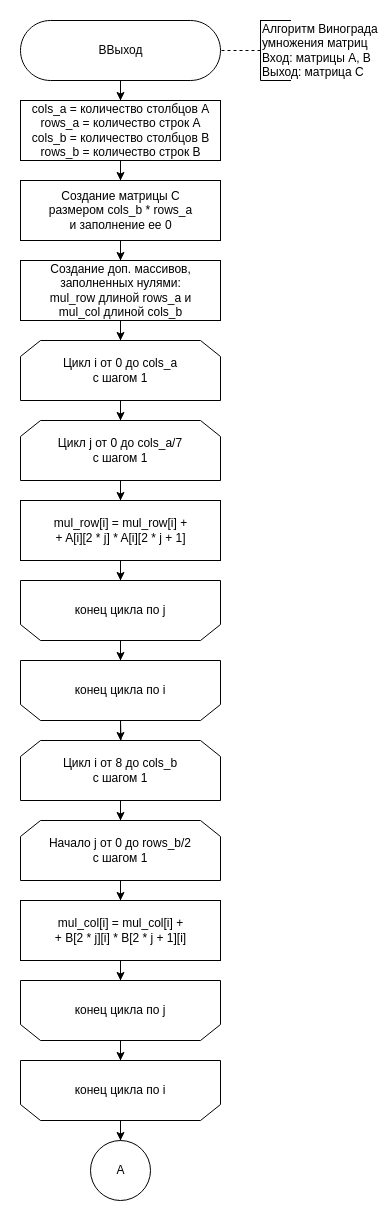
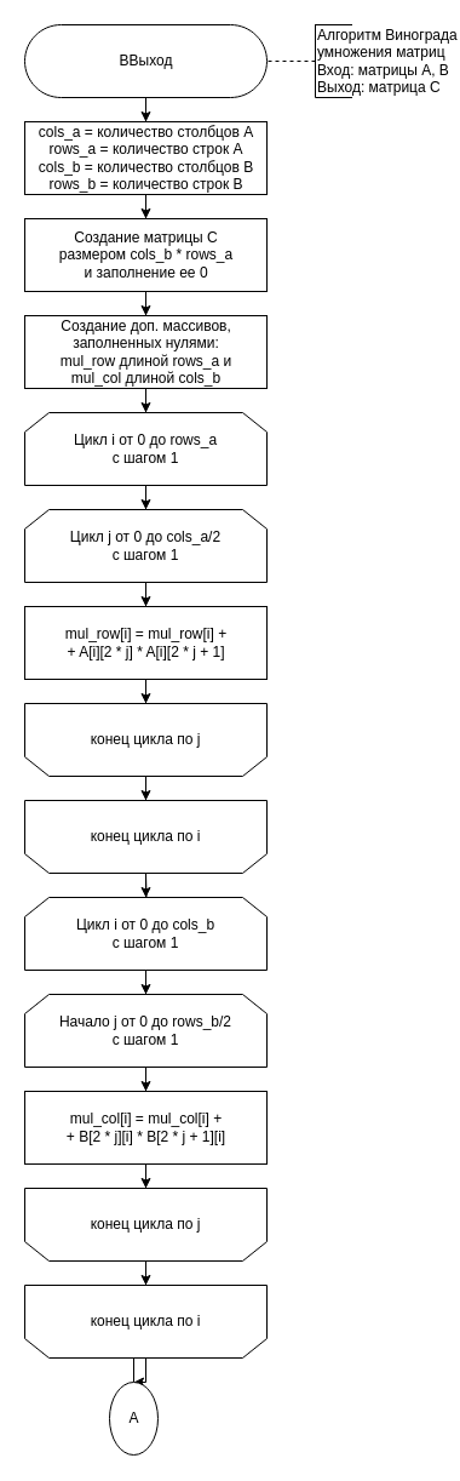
- <mxCell id="10" value="Цикл i от 0 до cols_a&lt;br&gt;с шагом 1" style="shape=loopLimit;whiteSpace=wrap;html=1;direction=east" parent="1" vertex="1"><mxGeometry x="20" y="340" width="200" height="60" as="geometry" /></mxCell>
+ <mxCell id="10" value="Цикл i от 0 до rows_a&lt;br&gt;с шагом 1" style="shape=loopLimit;whiteSpace=wrap;html=1;direction=east" parent="1" vertex="1"><mxGeometry x="20" y="340" width="200" height="60" as="geometry" /></mxCell>
- <mxCell id="16" value="Цикл j от 0 до cols_a/7 &lt;br&gt;с шагом 1" style="shape=loopLimit;whiteSpace=wrap;html=1;direction=east" parent="1" vertex="1"><mxGeometry x="20" y="420" width="200" height="60" as="geometry" /></mxCell>
+ <mxCell id="16" value="Цикл j от 0 до cols_a/2 &lt;br&gt;с шагом 1" style="shape=loopLimit;whiteSpace=wrap;html=1;direction=east" parent="1" vertex="1"><mxGeometry x="20" y="420" width="200" height="60" as="geometry" /></mxCell>
- <mxCell id="30" value="Цикл i от 8 до cols_b&lt;br&gt;с шагом 1" style="shape=loopLimit;whiteSpace=wrap;html=1;direction=east" parent="1" vertex="1"><mxGeometry x="20" y="740" width="200" height="60" as="geometry" /></mxCell>
+ <mxCell id="30" value="Цикл i от 0 до cols_b&lt;br&gt;с шагом 1" style="shape=loopLimit;whiteSpace=wrap;html=1;direction=east" parent="1" vertex="1"><mxGeometry x="20" y="740" width="200" height="60" as="geometry" /></mxCell>
- <mxCell id="43" value="A" style="shape=ellipse;html=1;dashed=0;whitespace=wrap;aspect=fixed;perimeter=ellipsePerimeter;" parent="1" vertex="1"><mxGeometry x="90" y="1140" width="60" height="60" as="geometry" /></mxCell>
+ <mxCell id="43" value="A" style="shape=ellipse;html=1;dashed=0;whitespace=wrap;aspect=fixed;perimeter=ellipsePerimeter;" parent="1" vertex="1"><mxGeometry x="90" y="1140" width="40" height="60" as="geometry" /></mxCell>
